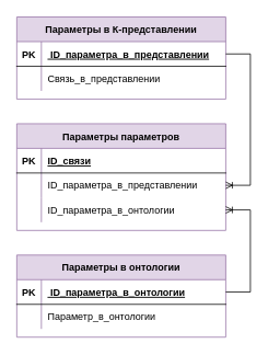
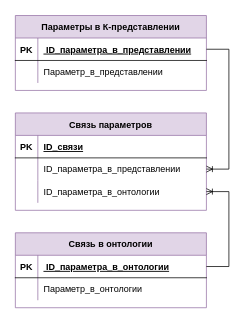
- <mxCell id="8" value="Связь_в_представлении" style="shape=partialRectangle;connectable=0;fillColor=none;top=0;left=0;bottom=0;right=0;align=left;spacingLeft=6;overflow=hidden;" vertex="1" parent="6"><mxGeometry x="30" width="225" height="30" as="geometry"><mxRectangle width="225" height="30" as="alternateBounds" /></mxGeometry></mxCell>
+ <mxCell id="8" value="Параметр_в_представлении" style="shape=partialRectangle;connectable=0;fillColor=none;top=0;left=0;bottom=0;right=0;align=left;spacingLeft=6;overflow=hidden;" vertex="1" parent="6"><mxGeometry x="30" width="225" height="30" as="geometry"><mxRectangle width="225" height="30" as="alternateBounds" /></mxGeometry></mxCell>
- <mxCell id="9" value="Параметры параметров" style="shape=table;startSize=30;container=1;collapsible=1;childLayout=tableLayout;fixedRows=1;rowLines=0;fontStyle=1;align=center;resizeLast=1;fillColor=#e1d5e7;strokeColor=#9673a6;" vertex="1" parent="1"><mxGeometry x="20" y="150" width="255" height="130" as="geometry" /></mxCell>
+ <mxCell id="9" value="Связь параметров" style="shape=table;startSize=30;container=1;collapsible=1;childLayout=tableLayout;fixedRows=1;rowLines=0;fontStyle=1;align=center;resizeLast=1;fillColor=#e1d5e7;strokeColor=#9673a6;" vertex="1" parent="1"><mxGeometry x="20" y="150" width="255" height="130" as="geometry" /></mxCell>
- <mxCell id="19" value="Параметры в онтологии" style="shape=table;startSize=30;container=1;collapsible=1;childLayout=tableLayout;fixedRows=1;rowLines=0;fontStyle=1;align=center;resizeLast=1;fillColor=#e1d5e7;strokeColor=#9673a6;" vertex="1" parent="1"><mxGeometry x="20" y="310" width="255" height="100" as="geometry" /></mxCell>
+ <mxCell id="19" value="Связь в онтологии" style="shape=table;startSize=30;container=1;collapsible=1;childLayout=tableLayout;fixedRows=1;rowLines=0;fontStyle=1;align=center;resizeLast=1;fillColor=#e1d5e7;strokeColor=#9673a6;" vertex="1" parent="1"><mxGeometry x="20" y="310" width="255" height="100" as="geometry" /></mxCell>
